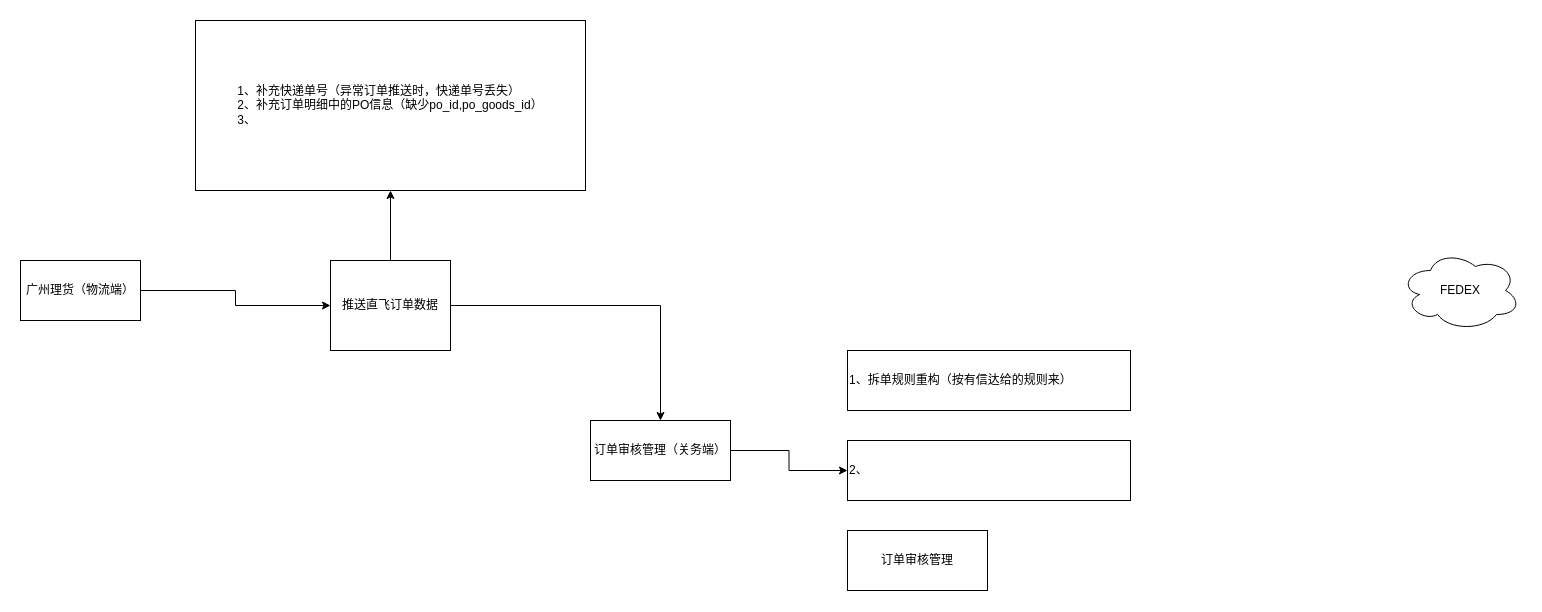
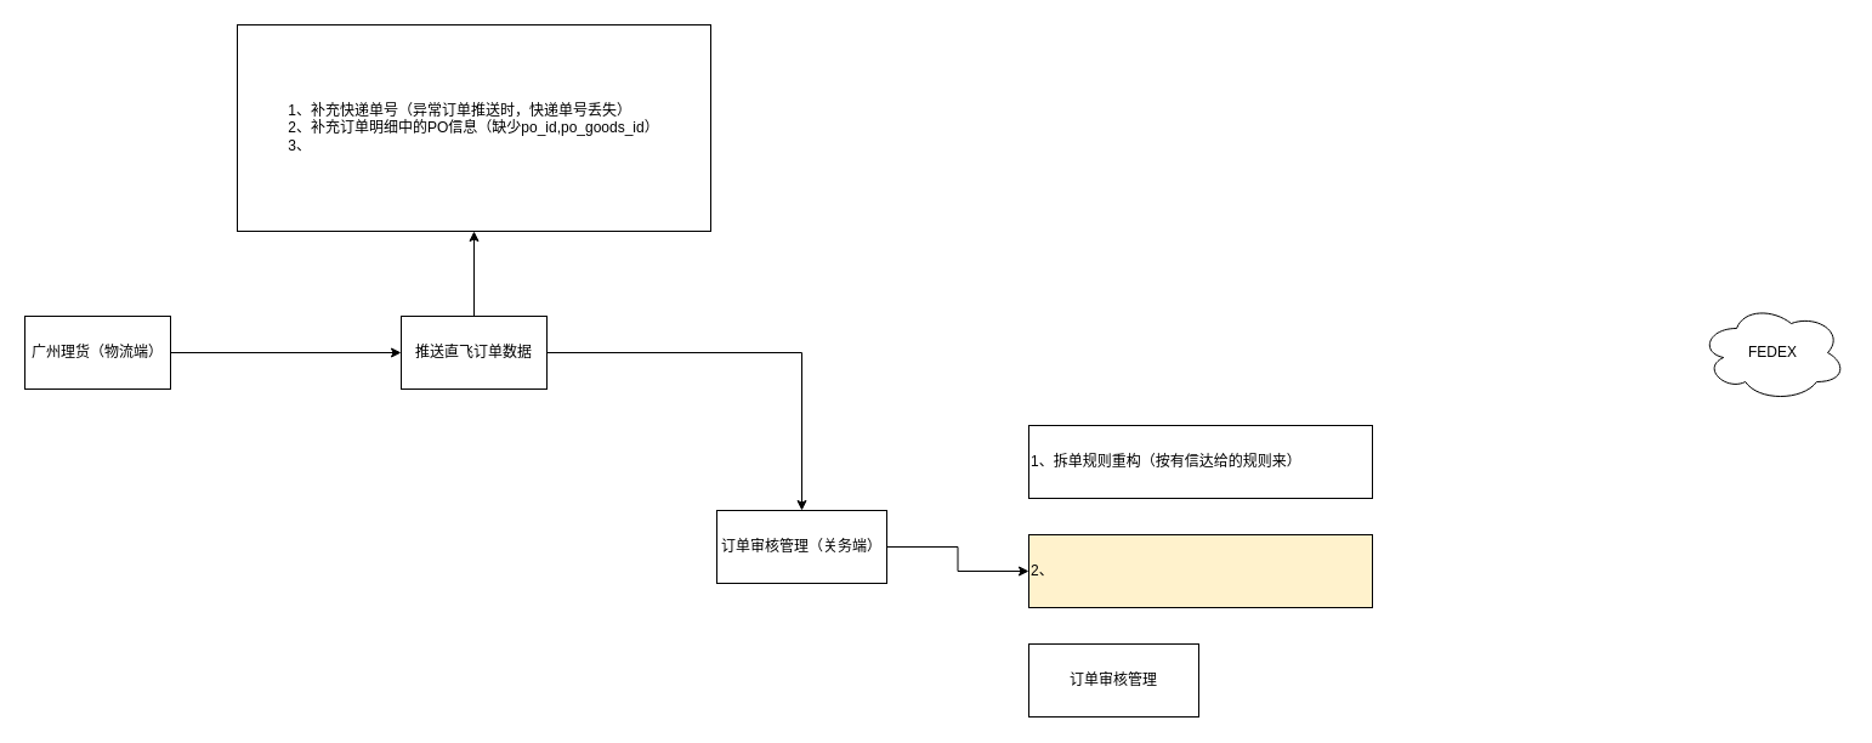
- <mxCell id="6" value="推送直飞订单数据" style="whiteSpace=wrap;html=1;rounded=0;" parent="1" vertex="1"><mxGeometry x="330" y="260" width="120" height="90" as="geometry" /></mxCell>
+ <mxCell id="6" value="推送直飞订单数据" style="whiteSpace=wrap;html=1;rounded=0;" parent="1" vertex="1"><mxGeometry x="330" y="260" width="120" height="60" as="geometry" /></mxCell>
- <mxCell id="12" value="2、" style="whiteSpace=wrap;html=1;rounded=0;align=left;" vertex="1" parent="1"><mxGeometry x="847" y="440" width="283" height="60" as="geometry" /></mxCell>
+ <mxCell id="12" value="2、" style="whiteSpace=wrap;html=1;rounded=0;align=left;fillColor=#fff2cc;" vertex="1" parent="1"><mxGeometry x="847" y="440" width="283" height="60" as="geometry" /></mxCell>
